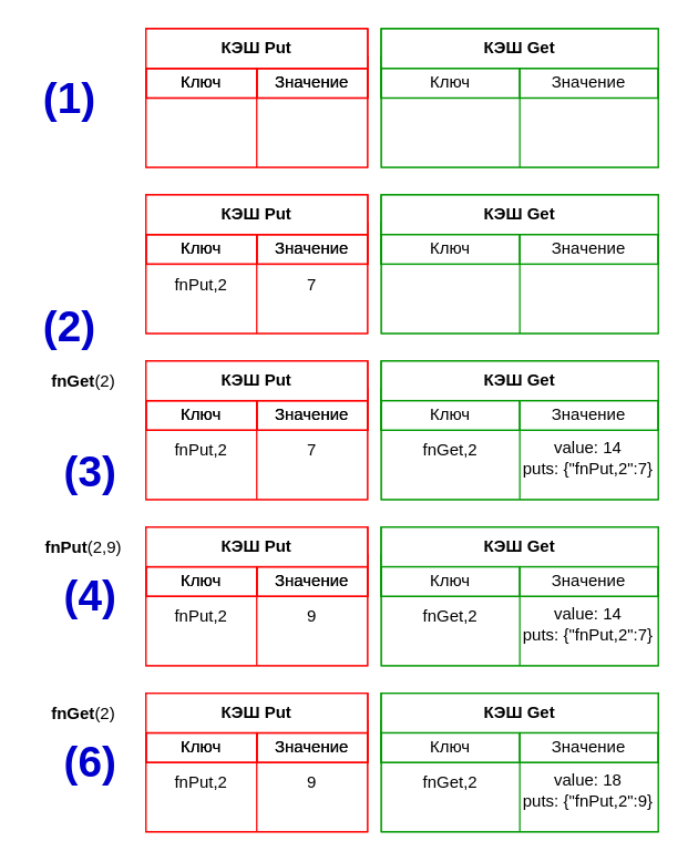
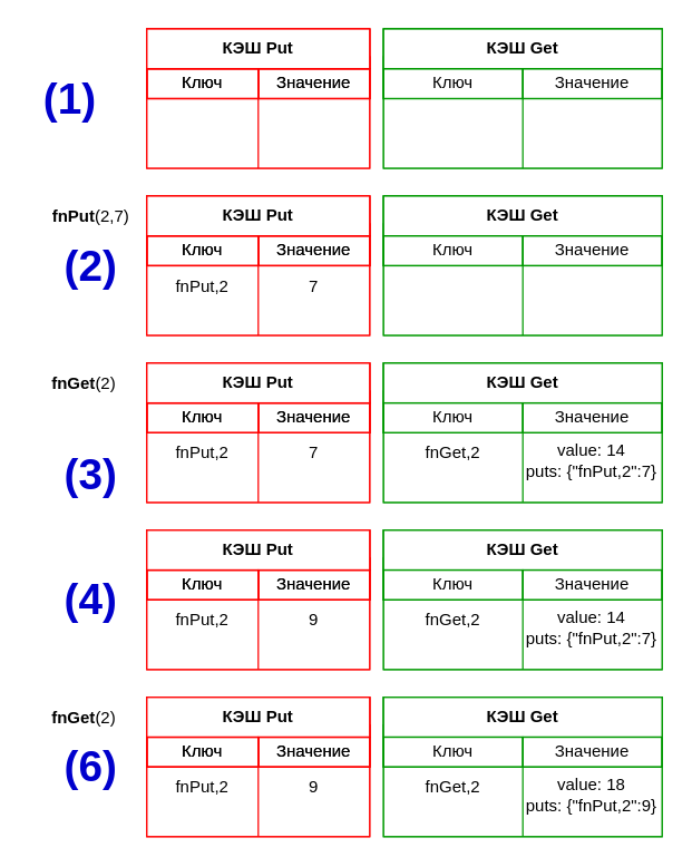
+ <mxCell id="32" value="&lt;b&gt;fnPut&lt;/b&gt;(2,7)" style="text;html=1;strokeColor=none;fillColor=none;align=center;verticalAlign=middle;whiteSpace=wrap;rounded=0;" vertex="1" parent="1"><mxGeometry x="35" y="140" width="60" height="30" as="geometry" /></mxCell>
- <mxCell id="151" value="(2)" style="text;html=1;strokeColor=none;fillColor=none;align=center;verticalAlign=middle;whiteSpace=wrap;rounded=0;fontSize=31;fontStyle=1;fontColor=#0000CC;" vertex="1" parent="1"><mxGeometry x="20" y="220" width="60" height="30" as="geometry" /></mxCell>
+ <mxCell id="151" value="(2)" style="text;html=1;strokeColor=none;fillColor=none;align=center;verticalAlign=middle;whiteSpace=wrap;rounded=0;fontSize=31;fontStyle=1;fontColor=#0000CC;" vertex="1" parent="1"><mxGeometry x="35" y="175" width="60" height="30" as="geometry" /></mxCell>
- <mxCell id="118" value="&lt;b style=&quot;border-color: var(--border-color);&quot;&gt;fnPut&lt;/b&gt;(2,9)" style="text;html=1;strokeColor=none;fillColor=none;align=center;verticalAlign=middle;whiteSpace=wrap;rounded=0;" vertex="1" parent="1"><mxGeometry x="35" y="380" width="50" height="30" as="geometry" /></mxCell>
